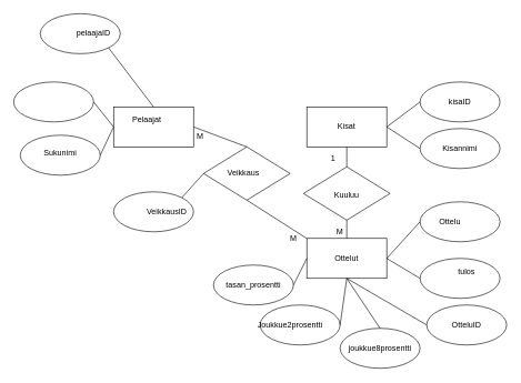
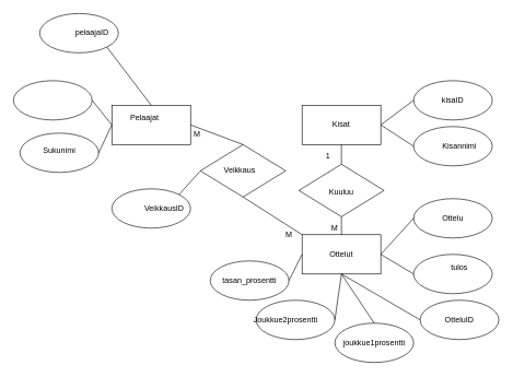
- <mxCell id="21" value="Kisannimi" style="text;html=1;strokeColor=none;fillColor=none;align=center;verticalAlign=middle;whiteSpace=wrap;rounded=0;" parent="1" vertex="1"><mxGeometry x="660" y="207.5" width="60" height="30" as="geometry" /></mxCell>
+ <mxCell id="21" value="Kisannimi" style="text;html=1;strokeColor=none;fillColor=none;align=center;verticalAlign=middle;whiteSpace=wrap;rounded=0;" parent="1" vertex="1"><mxGeometry x="670" y="207.5" width="60" height="30" as="geometry" /></mxCell>
- <mxCell id="16" value="Ottelu" style="text;html=1;strokeColor=none;fillColor=none;align=center;verticalAlign=middle;whiteSpace=wrap;rounded=0;" parent="1" vertex="1"><mxGeometry x="645" y="317.5" width="60" height="30" as="geometry" /></mxCell>
+ <mxCell id="16" value="Ottelu" style="text;html=1;strokeColor=none;fillColor=none;align=center;verticalAlign=middle;whiteSpace=wrap;rounded=0;" parent="1" vertex="1"><mxGeometry x="660" y="317.5" width="60" height="30" as="geometry" /></mxCell>
- <mxCell id="33" value="joukkue8prosentti" style="text;html=1;strokeColor=none;fillColor=none;align=center;verticalAlign=middle;whiteSpace=wrap;rounded=0;" parent="1" vertex="1"><mxGeometry x="540" y="507.5" width="60" height="30" as="geometry" /></mxCell>
+ <mxCell id="33" value="joukkue1prosentti" style="text;html=1;strokeColor=none;fillColor=none;align=center;verticalAlign=middle;whiteSpace=wrap;rounded=0;" parent="1" vertex="1"><mxGeometry x="540" y="507.5" width="60" height="30" as="geometry" /></mxCell>
